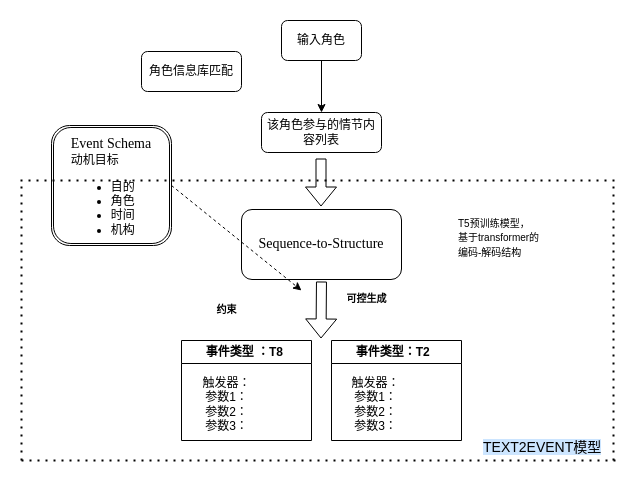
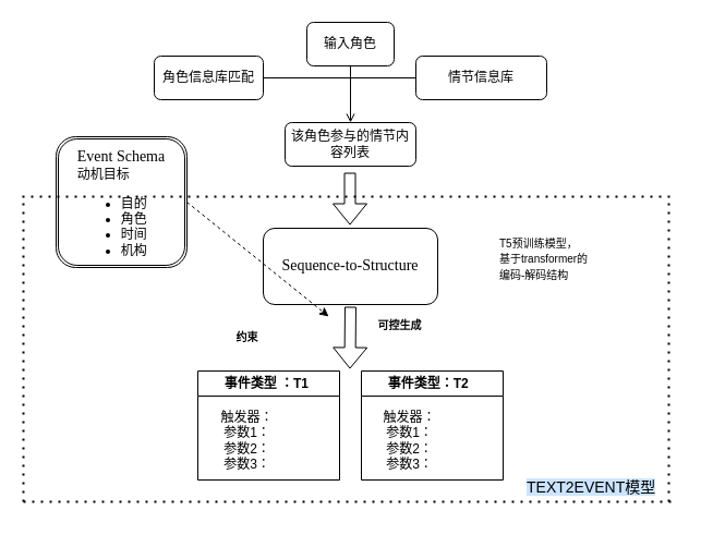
+ <mxCell id="18" value="" style="endArrow=none;html=1;rounded=0;exitX=1;exitY=0.5;exitDx=0;exitDy=0;entryX=0;entryY=0.5;entryDx=0;entryDy=0;" edge="1" parent="1" source="2" target="3"><mxGeometry width="50" height="50" relative="1" as="geometry"><mxPoint x="451" y="290" as="sourcePoint" /><mxPoint x="501" y="240" as="targetPoint" /></mxGeometry></mxCell>
+ <mxCell id="3" value="情节信息库" style="rounded=1;whiteSpace=wrap;html=1;fontSize=12;glass=0;strokeWidth=1;shadow=0;" parent="1" vertex="1"><mxGeometry x="381" y="51" width="120" height="40" as="geometry" /></mxCell>
- <mxCell id="17" value="" style="endArrow=classic;html=1;rounded=0;exitX=0.5;exitY=1;exitDx=0;exitDy=0;entryX=0.5;entryY=0;entryDx=0;entryDy=0;" edge="1" parent="1" source="5" target="4"><mxGeometry width="50" height="50" relative="1" as="geometry"><mxPoint x="451" y="290" as="sourcePoint" /><mxPoint x="501" y="240" as="targetPoint" /></mxGeometry></mxCell>
+ <mxCell id="17" value="" style="endArrow=open;html=1;rounded=0;exitX=0.5;exitY=1;exitDx=0;exitDy=0;entryX=0.5;entryY=0;entryDx=0;entryDy=0;" edge="1" parent="1" source="5" target="4"><mxGeometry width="50" height="50" relative="1" as="geometry"><mxPoint x="451" y="290" as="sourcePoint" /><mxPoint x="501" y="240" as="targetPoint" /></mxGeometry></mxCell>
- <mxCell id="7" value="&lt;p&gt;事件类型 ：T8&amp;nbsp;&lt;/p&gt;" style="swimlane;whiteSpace=wrap;html=1;" vertex="1" parent="1"><mxGeometry x="181" y="340" width="130" height="100" as="geometry" /></mxCell>
+ <mxCell id="7" value="&lt;p&gt;事件类型 ：T1&amp;nbsp;&lt;/p&gt;" style="swimlane;whiteSpace=wrap;html=1;" vertex="1" parent="1"><mxGeometry x="181" y="340" width="130" height="100" as="geometry" /></mxCell>
